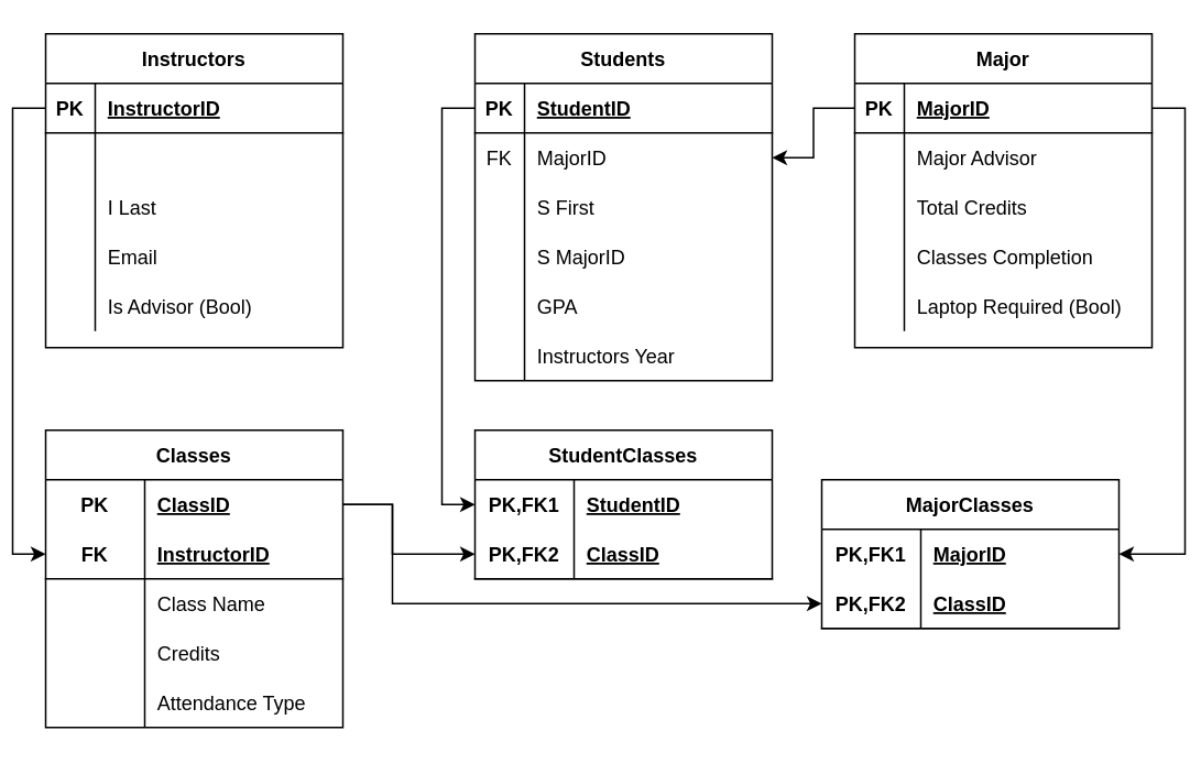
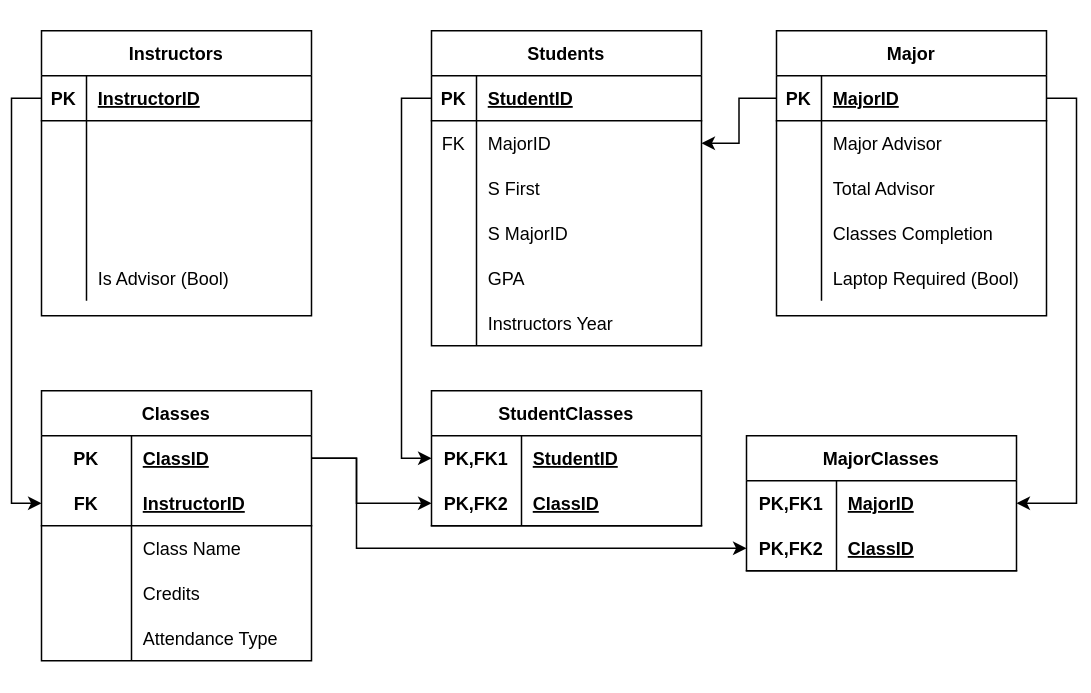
- <mxCell id="29" value="I Last" style="shape=partialRectangle;connectable=0;fillColor=none;top=0;left=0;bottom=0;right=0;align=left;spacingLeft=6;overflow=hidden;" vertex="1" parent="27"><mxGeometry x="30" width="150" height="30" as="geometry" /></mxCell>
- <mxCell id="61" value="Total Credits" style="shape=partialRectangle;connectable=0;fillColor=none;top=0;left=0;bottom=0;right=0;align=left;spacingLeft=6;overflow=hidden;" vertex="1" parent="59"><mxGeometry x="30" width="150" height="30" as="geometry" /></mxCell>
+ <mxCell id="61" value="Total Advisor" style="shape=partialRectangle;connectable=0;fillColor=none;top=0;left=0;bottom=0;right=0;align=left;spacingLeft=6;overflow=hidden;" vertex="1" parent="59"><mxGeometry x="30" width="150" height="30" as="geometry" /></mxCell>
- <mxCell id="32" value="Email" style="shape=partialRectangle;connectable=0;fillColor=none;top=0;left=0;bottom=0;right=0;align=left;spacingLeft=6;overflow=hidden;" vertex="1" parent="30"><mxGeometry x="30" width="150" height="30" as="geometry" /></mxCell>
